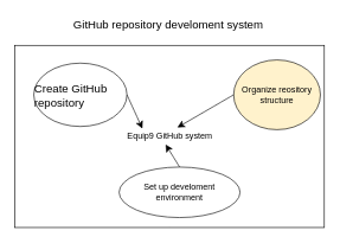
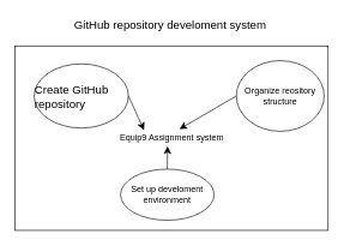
- <mxCell id="5" value="Organize reository structure" style="ellipse;whiteSpace=wrap;html=1;fillColor=#fff2cc;" vertex="1" parent="1"><mxGeometry x="328" y="83.5" width="122" height="98" as="geometry" /></mxCell>
+ <mxCell id="5" value="Organize reository structure" style="ellipse;whiteSpace=wrap;html=1;" vertex="1" parent="1"><mxGeometry x="328" y="83.5" width="122" height="98" as="geometry" /></mxCell>
- <mxCell id="3" value="Equip9 GitHub system" style="rounded=0;whiteSpace=wrap;html=1;" vertex="1" parent="1"><mxGeometry x="20.5" y="63" width="435" height="256" as="geometry" /></mxCell>
+ <mxCell id="3" value="Equip9 Assignment system" style="rounded=0;whiteSpace=wrap;html=1;" vertex="1" parent="1"><mxGeometry x="20.5" y="63" width="435" height="256" as="geometry" /></mxCell>
- <mxCell id="7" value="Set up develoment environment" style="ellipse;whiteSpace=wrap;html=1;" vertex="1" parent="1"><mxGeometry x="167" y="234" width="170" height="71" as="geometry" /></mxCell>
+ <mxCell id="7" value="Set up develoment environment" style="ellipse;whiteSpace=wrap;html=1;" vertex="1" parent="1"><mxGeometry x="167" y="234" width="130" height="71" as="geometry" /></mxCell>
